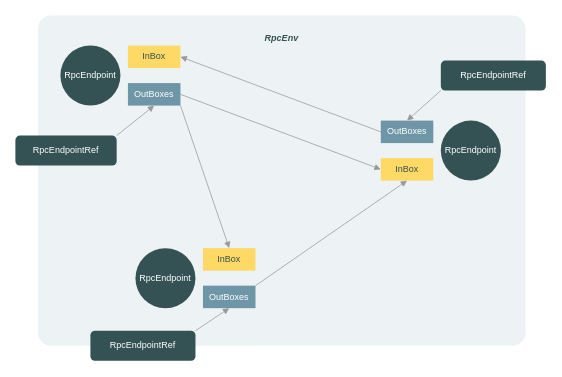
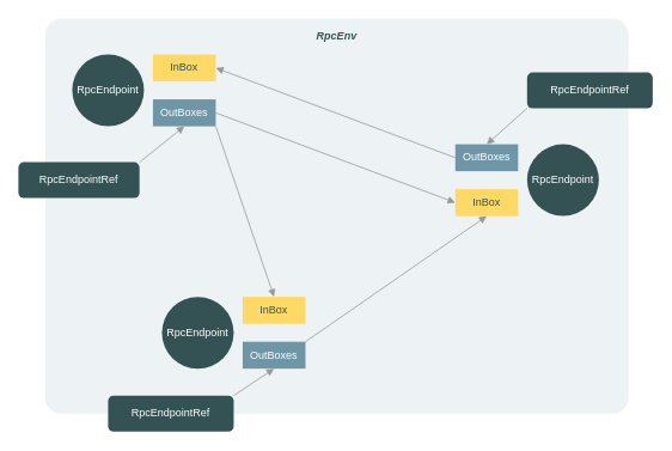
- <mxCell id="22" value="&lt;b&gt;&lt;i&gt;RpcEnv&lt;/i&gt;&lt;/b&gt;" style="text;html=1;strokeColor=none;fillColor=none;align=center;verticalAlign=middle;whiteSpace=wrap;rounded=0;fontColor=#345253;" vertex="1" parent="1"><mxGeometry x="355" y="40" width="40" height="20" as="geometry" /></mxCell>
+ <mxCell id="22" value="&lt;b&gt;&lt;i&gt;RpcEnv&lt;/i&gt;&lt;/b&gt;" style="text;html=1;strokeColor=none;fillColor=none;align=center;verticalAlign=middle;whiteSpace=wrap;rounded=0;fontColor=#345253;" vertex="1" parent="1"><mxGeometry x="355" y="30" width="40" height="20" as="geometry" /></mxCell>
